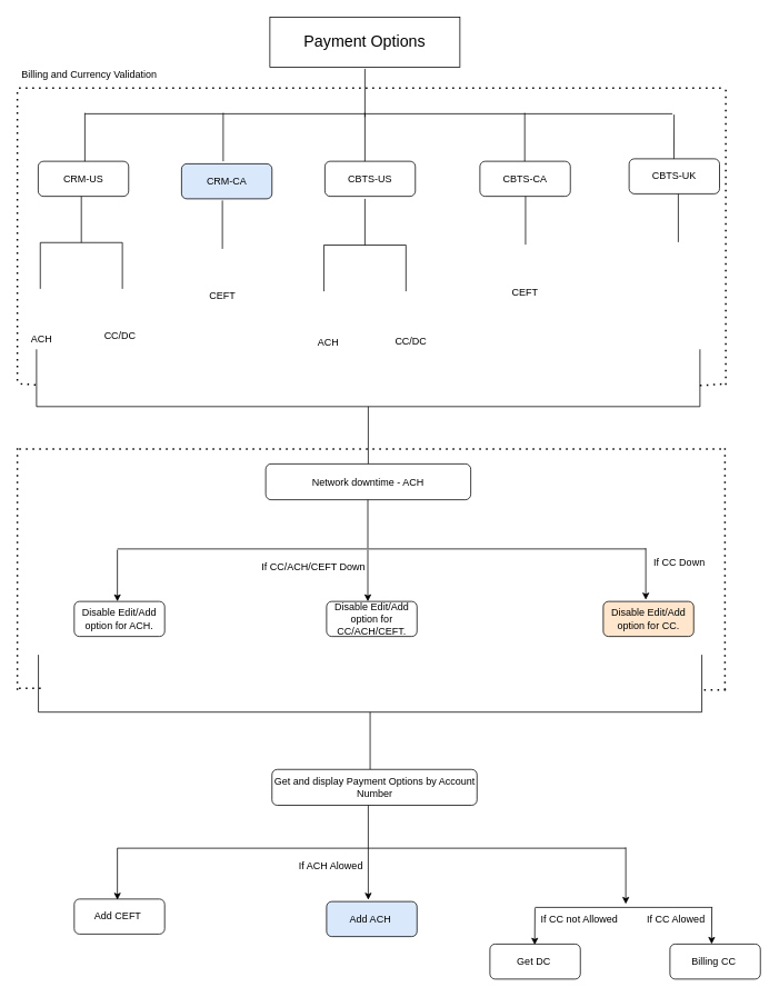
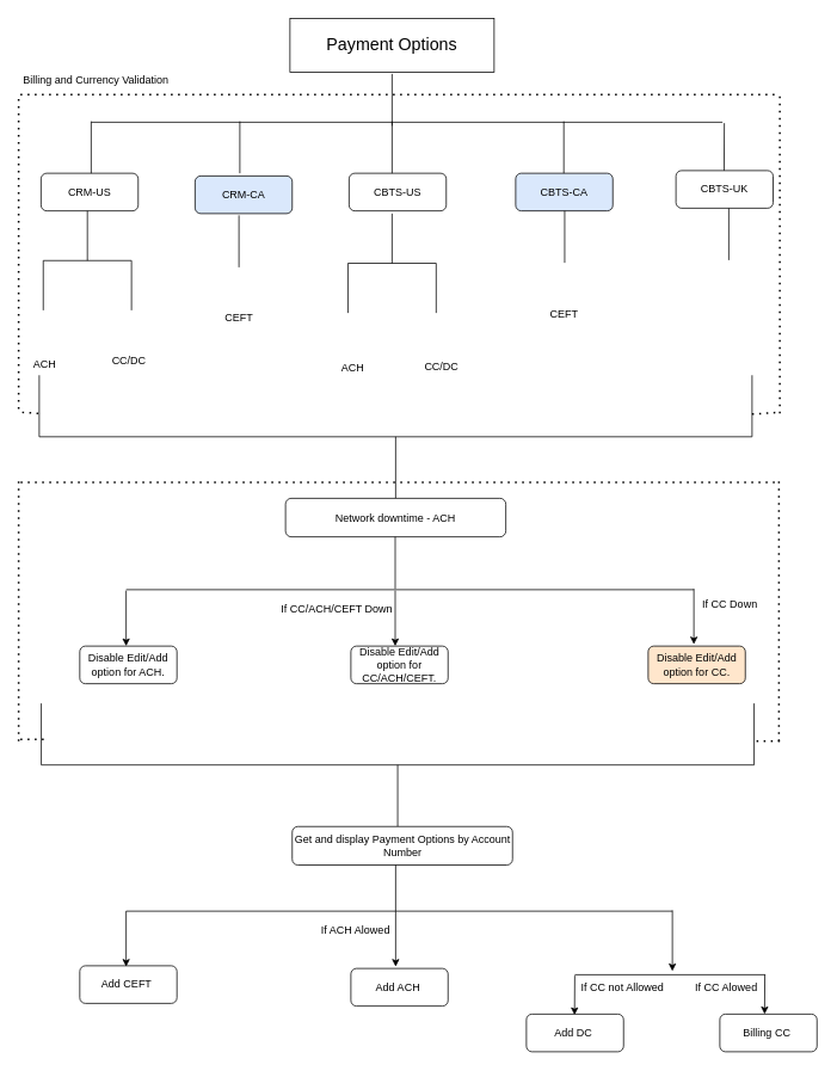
- <mxCell id="11" value="CBTS-CA" style="rounded=1;whiteSpace=wrap;html=1;" parent="1" vertex="1"><mxGeometry x="575" y="193" width="108.5" height="42" as="geometry" /></mxCell>
+ <mxCell id="11" value="CBTS-CA" style="rounded=1;whiteSpace=wrap;html=1;fillColor=#dae8fc;" parent="1" vertex="1"><mxGeometry x="575" y="193" width="108.5" height="42" as="geometry" /></mxCell>
- <mxCell id="64" value="Add ACH&amp;nbsp;" style="rounded=1;whiteSpace=wrap;html=1;fillColor=#dae8fc;" vertex="1" parent="1"><mxGeometry x="391" y="1081" width="108.5" height="42" as="geometry" /></mxCell>
+ <mxCell id="64" value="Add ACH&amp;nbsp;" style="rounded=1;whiteSpace=wrap;html=1;" vertex="1" parent="1"><mxGeometry x="391" y="1081" width="108.5" height="42" as="geometry" /></mxCell>
- <mxCell id="66" value="Get DC&amp;nbsp;" style="rounded=1;whiteSpace=wrap;html=1;" vertex="1" parent="1"><mxGeometry x="587" y="1132" width="108.5" height="42" as="geometry" /></mxCell>
+ <mxCell id="66" value="Add DC&amp;nbsp;" style="rounded=1;whiteSpace=wrap;html=1;" vertex="1" parent="1"><mxGeometry x="587" y="1132" width="108.5" height="42" as="geometry" /></mxCell>
